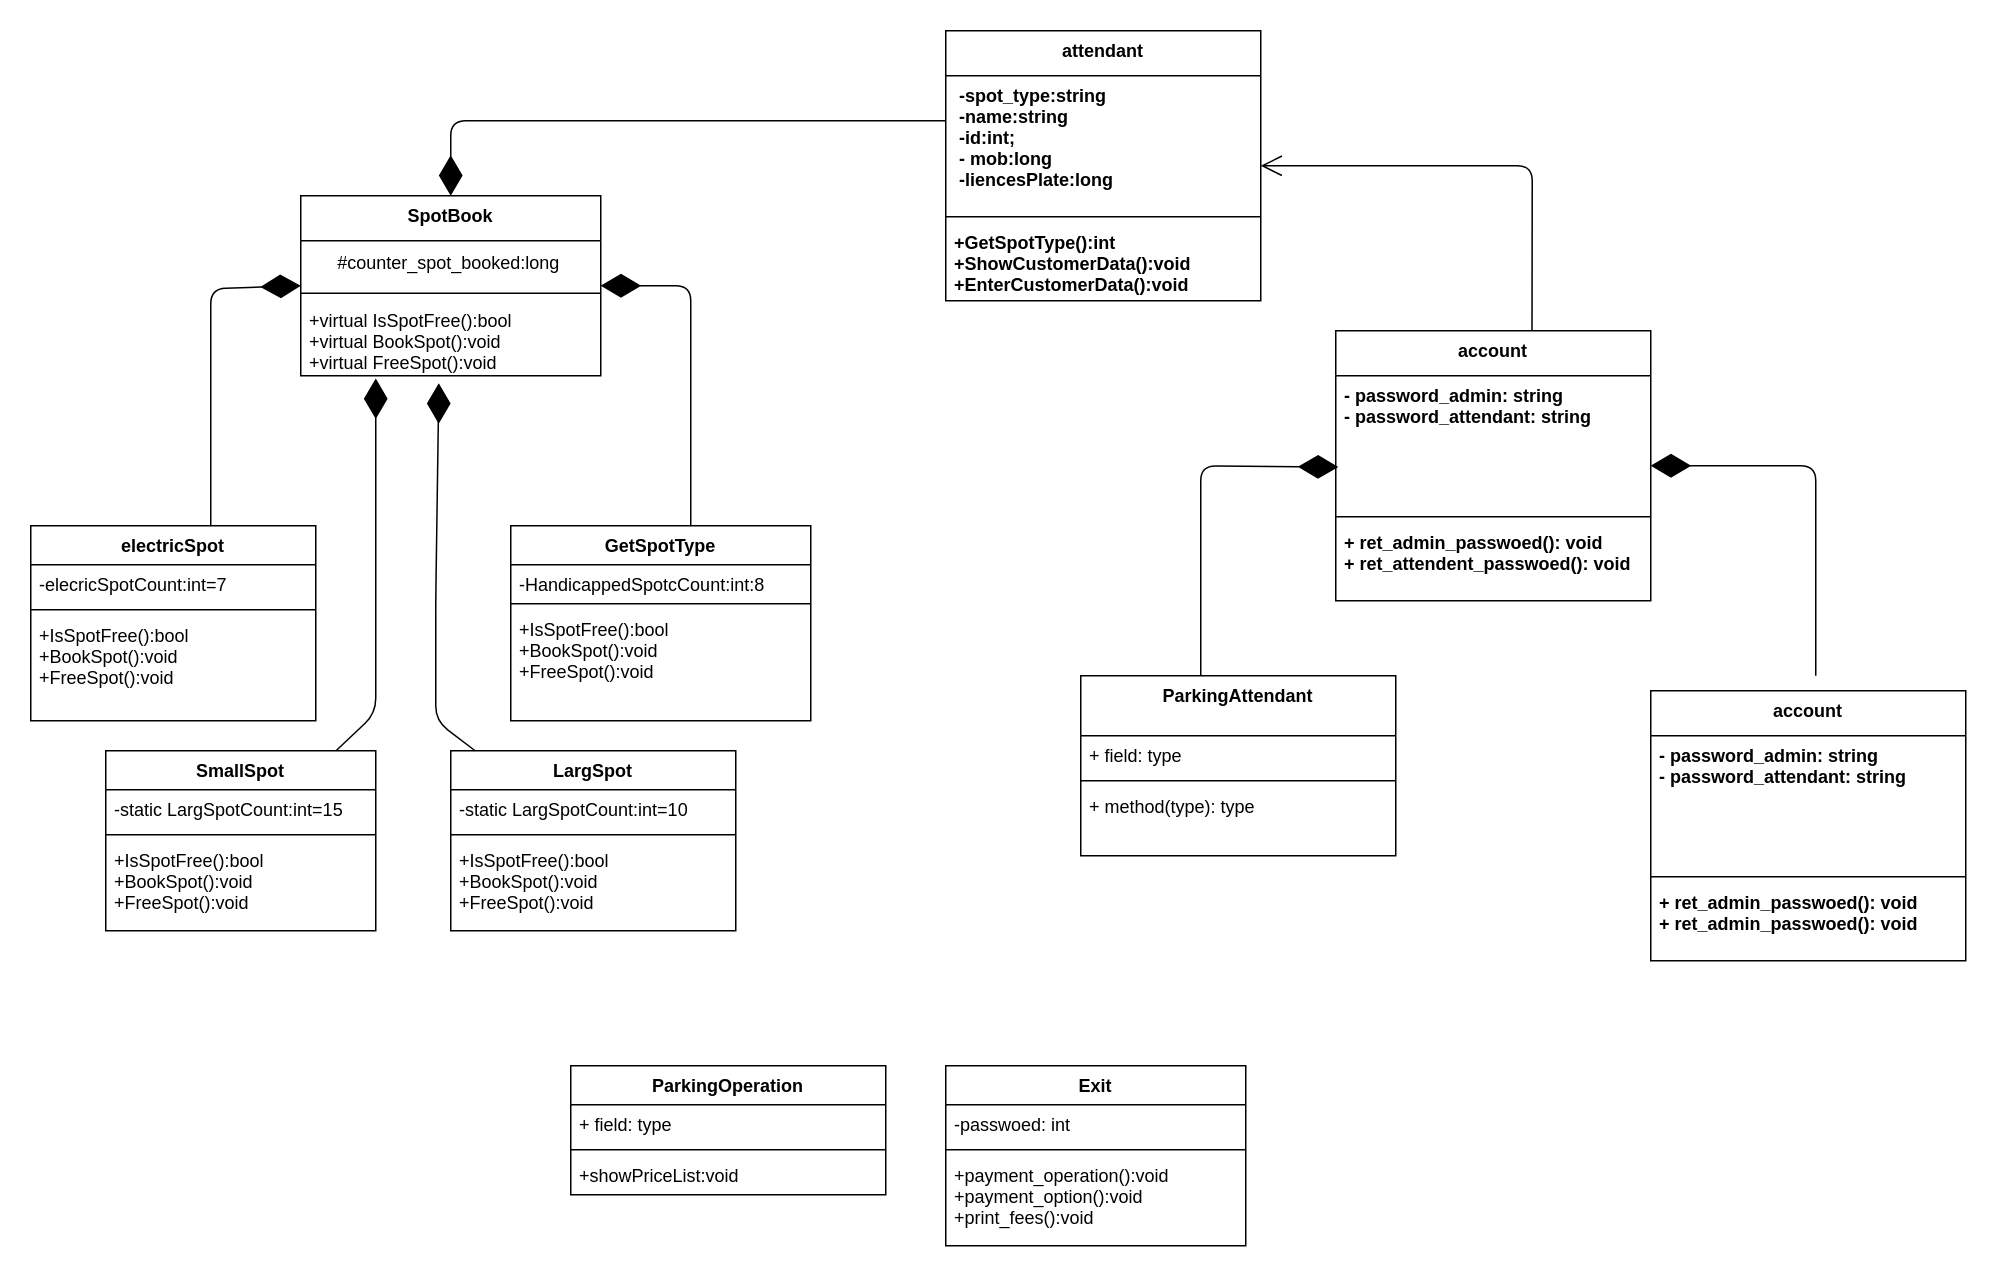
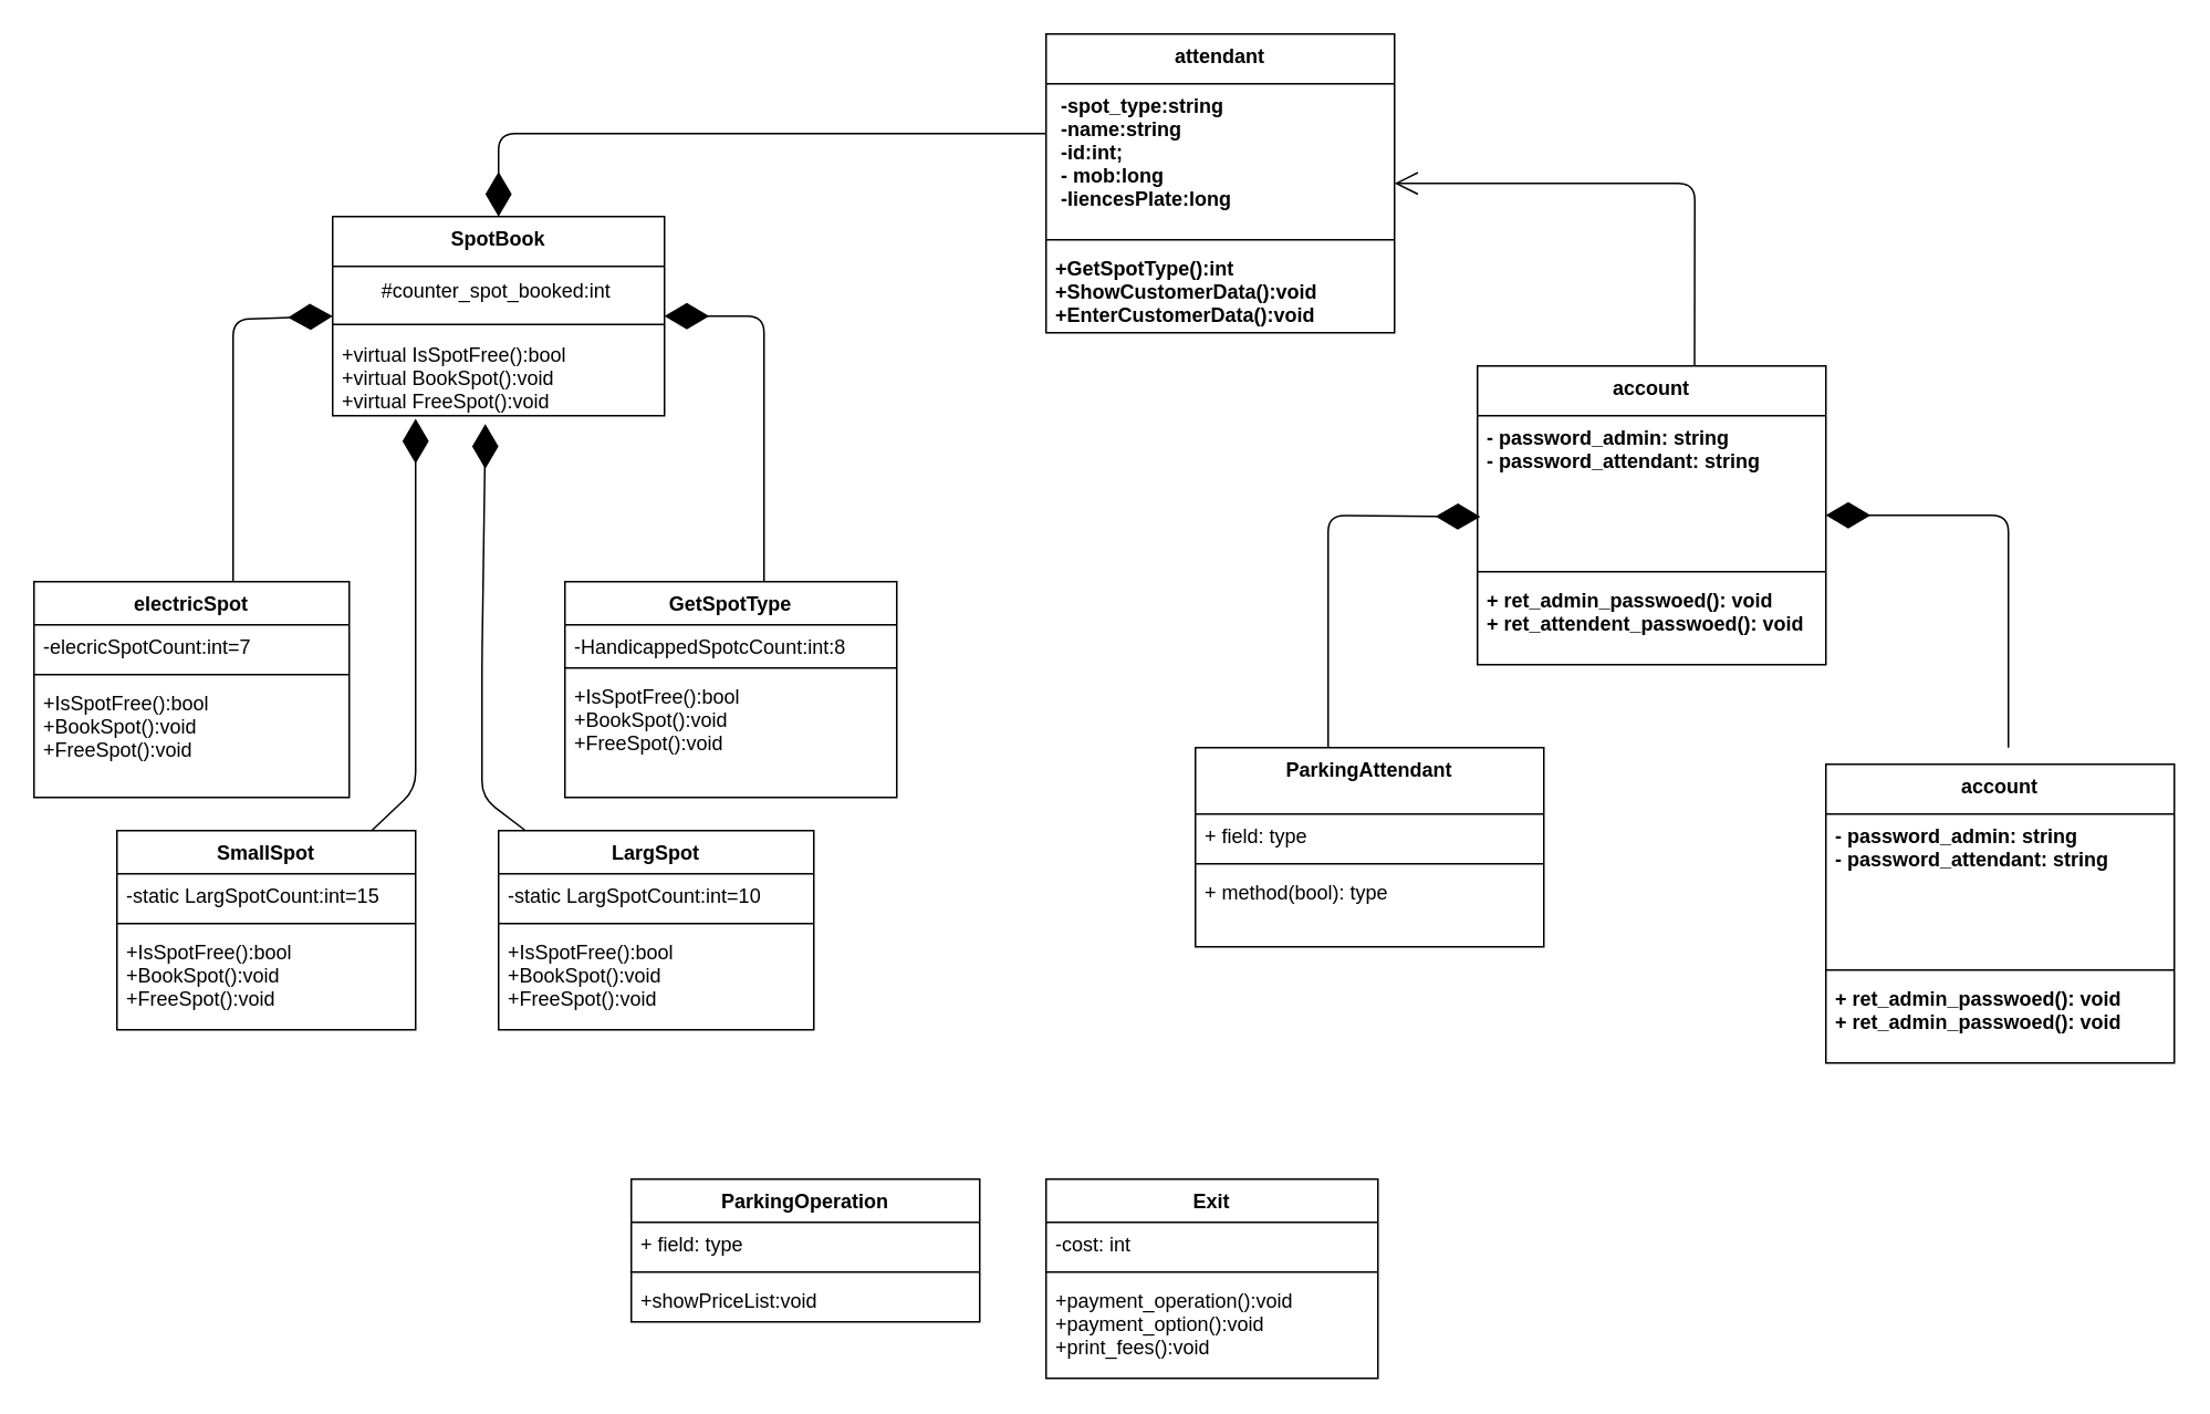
- <mxCell id="17" value="#counter_spot_booked:long&amp;nbsp;" style="text;html=1;align=center;verticalAlign=middle;resizable=0;points=[];autosize=1;strokeColor=none;fillColor=none;" vertex="1" parent="16"><mxGeometry y="30" width="200" height="30" as="geometry" /></mxCell>
+ <mxCell id="17" value="#counter_spot_booked:int&amp;nbsp;" style="text;html=1;align=center;verticalAlign=middle;resizable=0;points=[];autosize=1;strokeColor=none;fillColor=none;" vertex="1" parent="16"><mxGeometry y="30" width="200" height="30" as="geometry" /></mxCell>
- <mxCell id="15" value="+ method(type): type" style="text;strokeColor=none;fillColor=none;align=left;verticalAlign=top;spacingLeft=4;spacingRight=4;overflow=hidden;rotatable=0;points=[[0,0.5],[1,0.5]];portConstraint=eastwest;" parent="12" vertex="1"><mxGeometry y="74" width="210" height="46" as="geometry" /></mxCell>
+ <mxCell id="15" value="+ method(bool): type" style="text;strokeColor=none;fillColor=none;align=left;verticalAlign=top;spacingLeft=4;spacingRight=4;overflow=hidden;rotatable=0;points=[[0,0.5],[1,0.5]];portConstraint=eastwest;" parent="12" vertex="1"><mxGeometry y="74" width="210" height="46" as="geometry" /></mxCell>
- <mxCell id="51" value="-passwoed: int" style="text;strokeColor=none;fillColor=none;align=left;verticalAlign=top;spacingLeft=4;spacingRight=4;overflow=hidden;rotatable=0;points=[[0,0.5],[1,0.5]];portConstraint=eastwest;" vertex="1" parent="50"><mxGeometry y="26" width="200" height="26" as="geometry" /></mxCell>
+ <mxCell id="51" value="-cost: int" style="text;strokeColor=none;fillColor=none;align=left;verticalAlign=top;spacingLeft=4;spacingRight=4;overflow=hidden;rotatable=0;points=[[0,0.5],[1,0.5]];portConstraint=eastwest;" vertex="1" parent="50"><mxGeometry y="26" width="200" height="26" as="geometry" /></mxCell>
